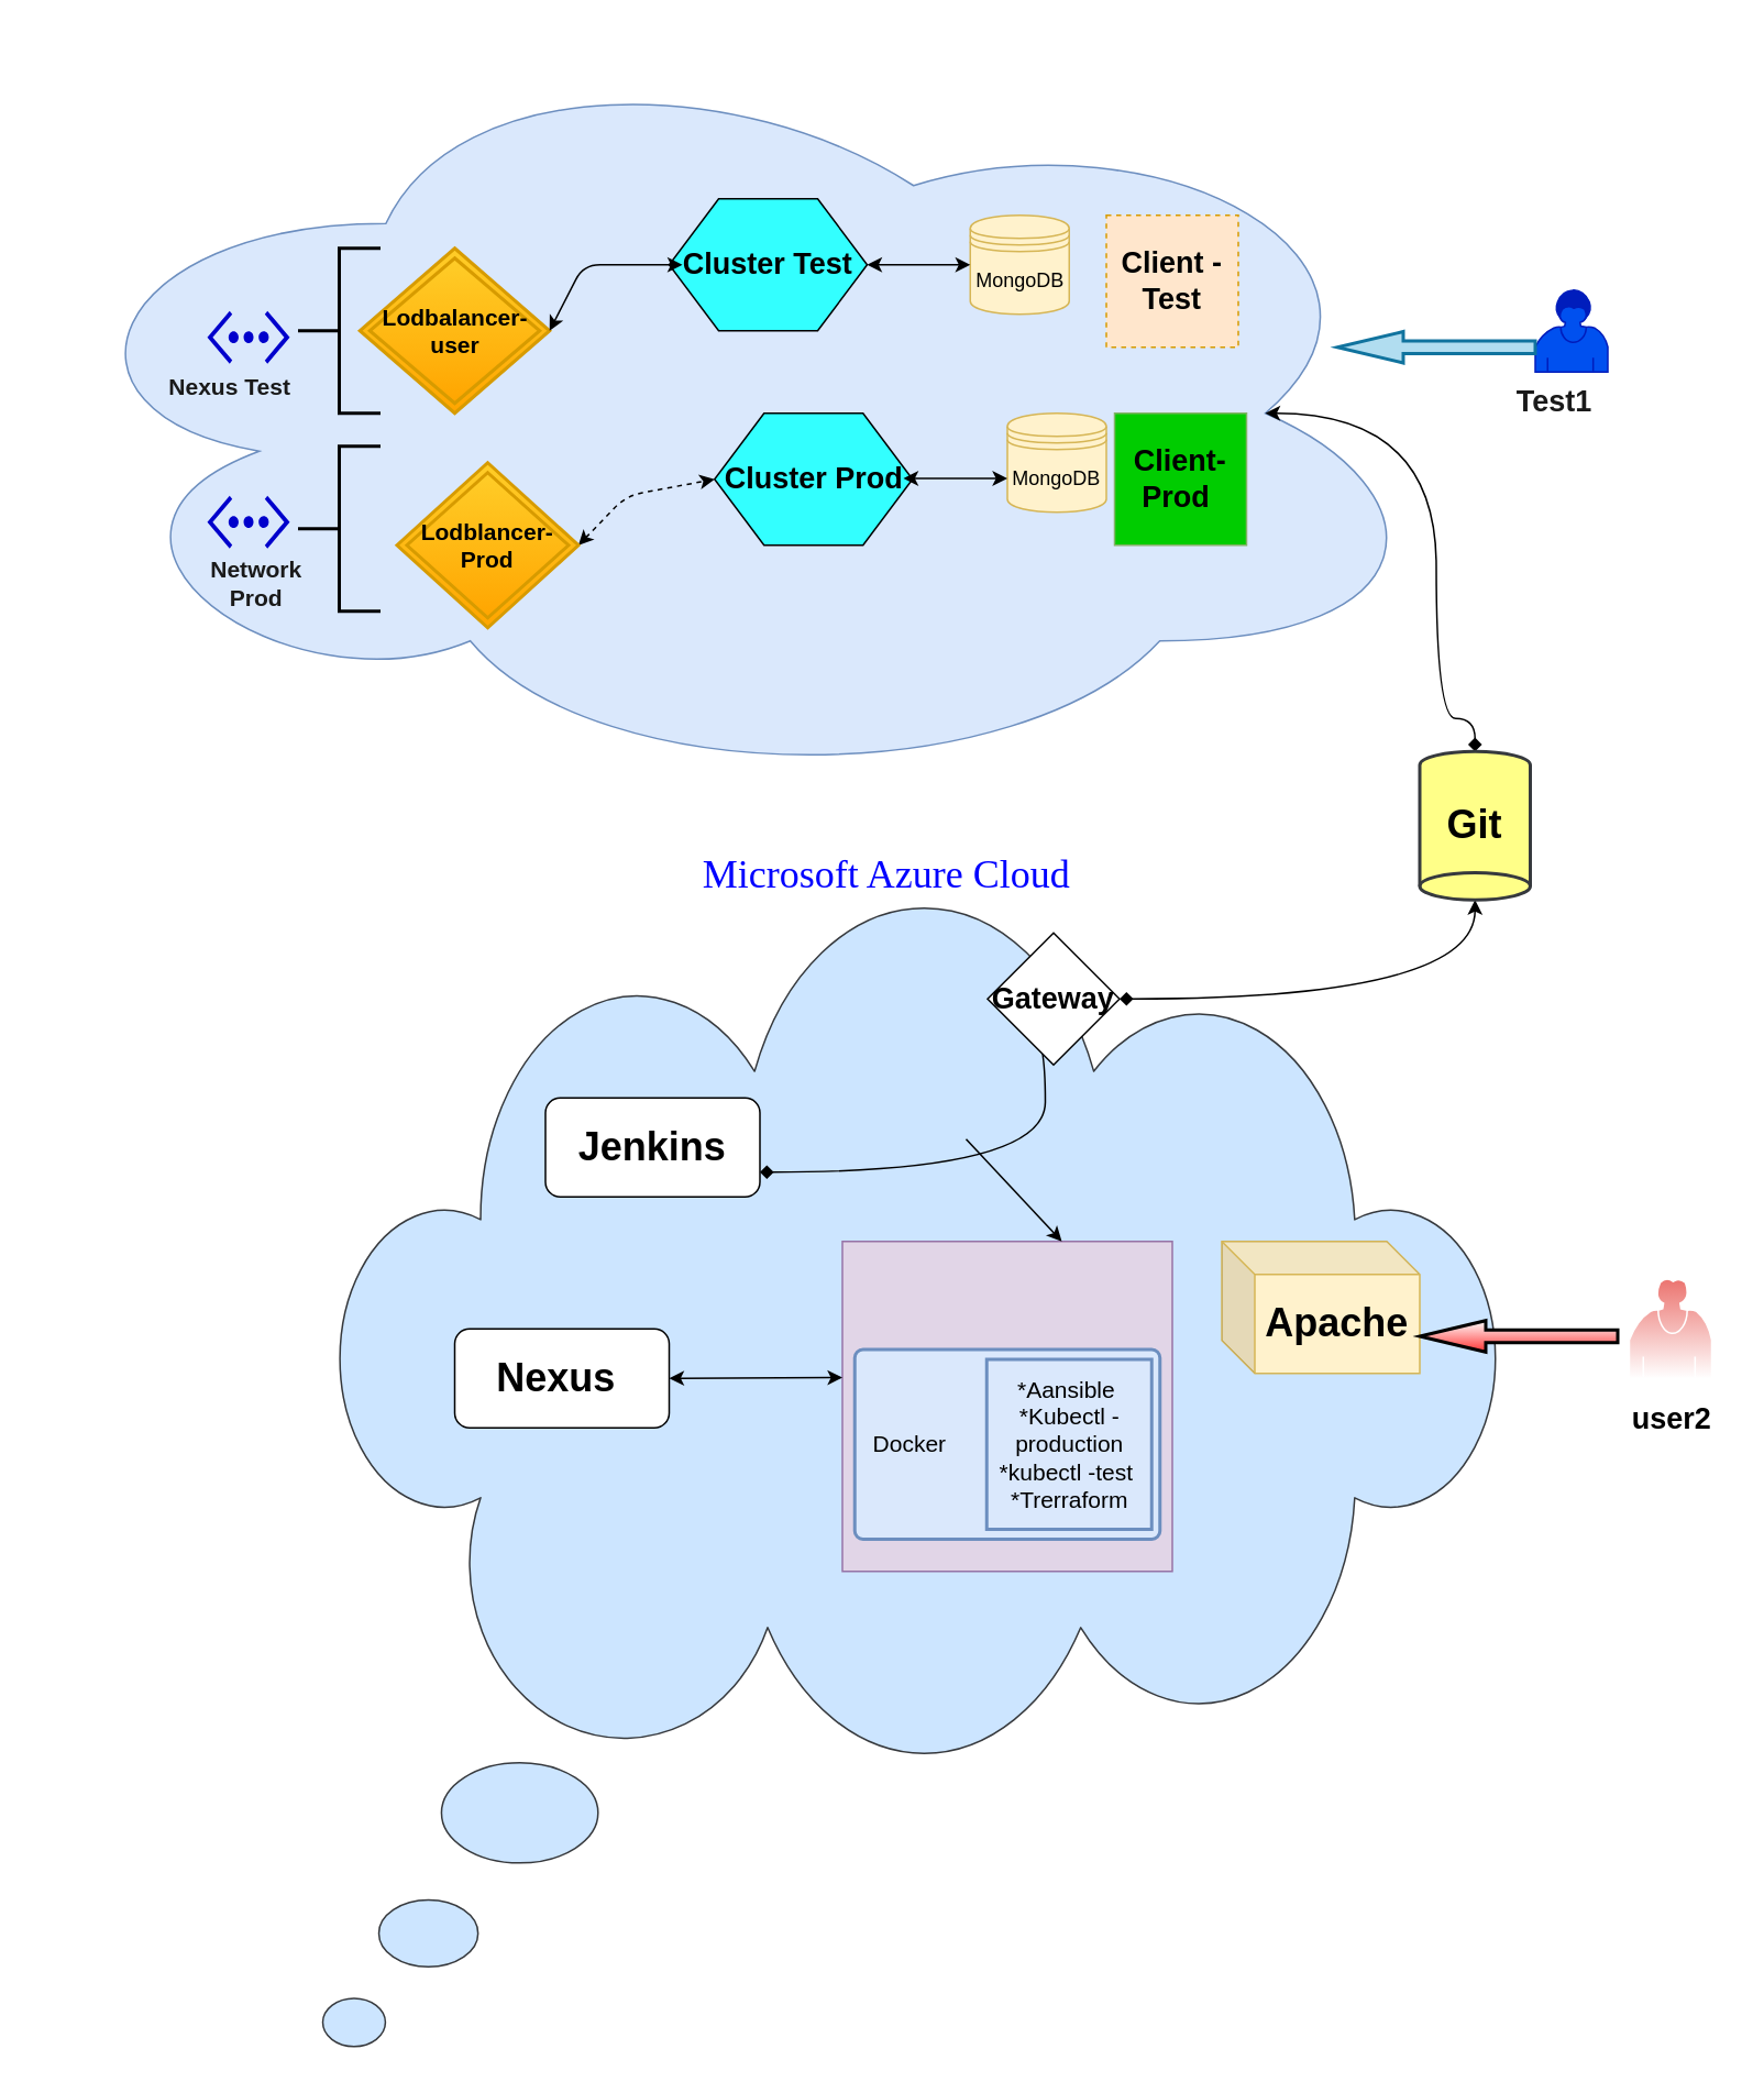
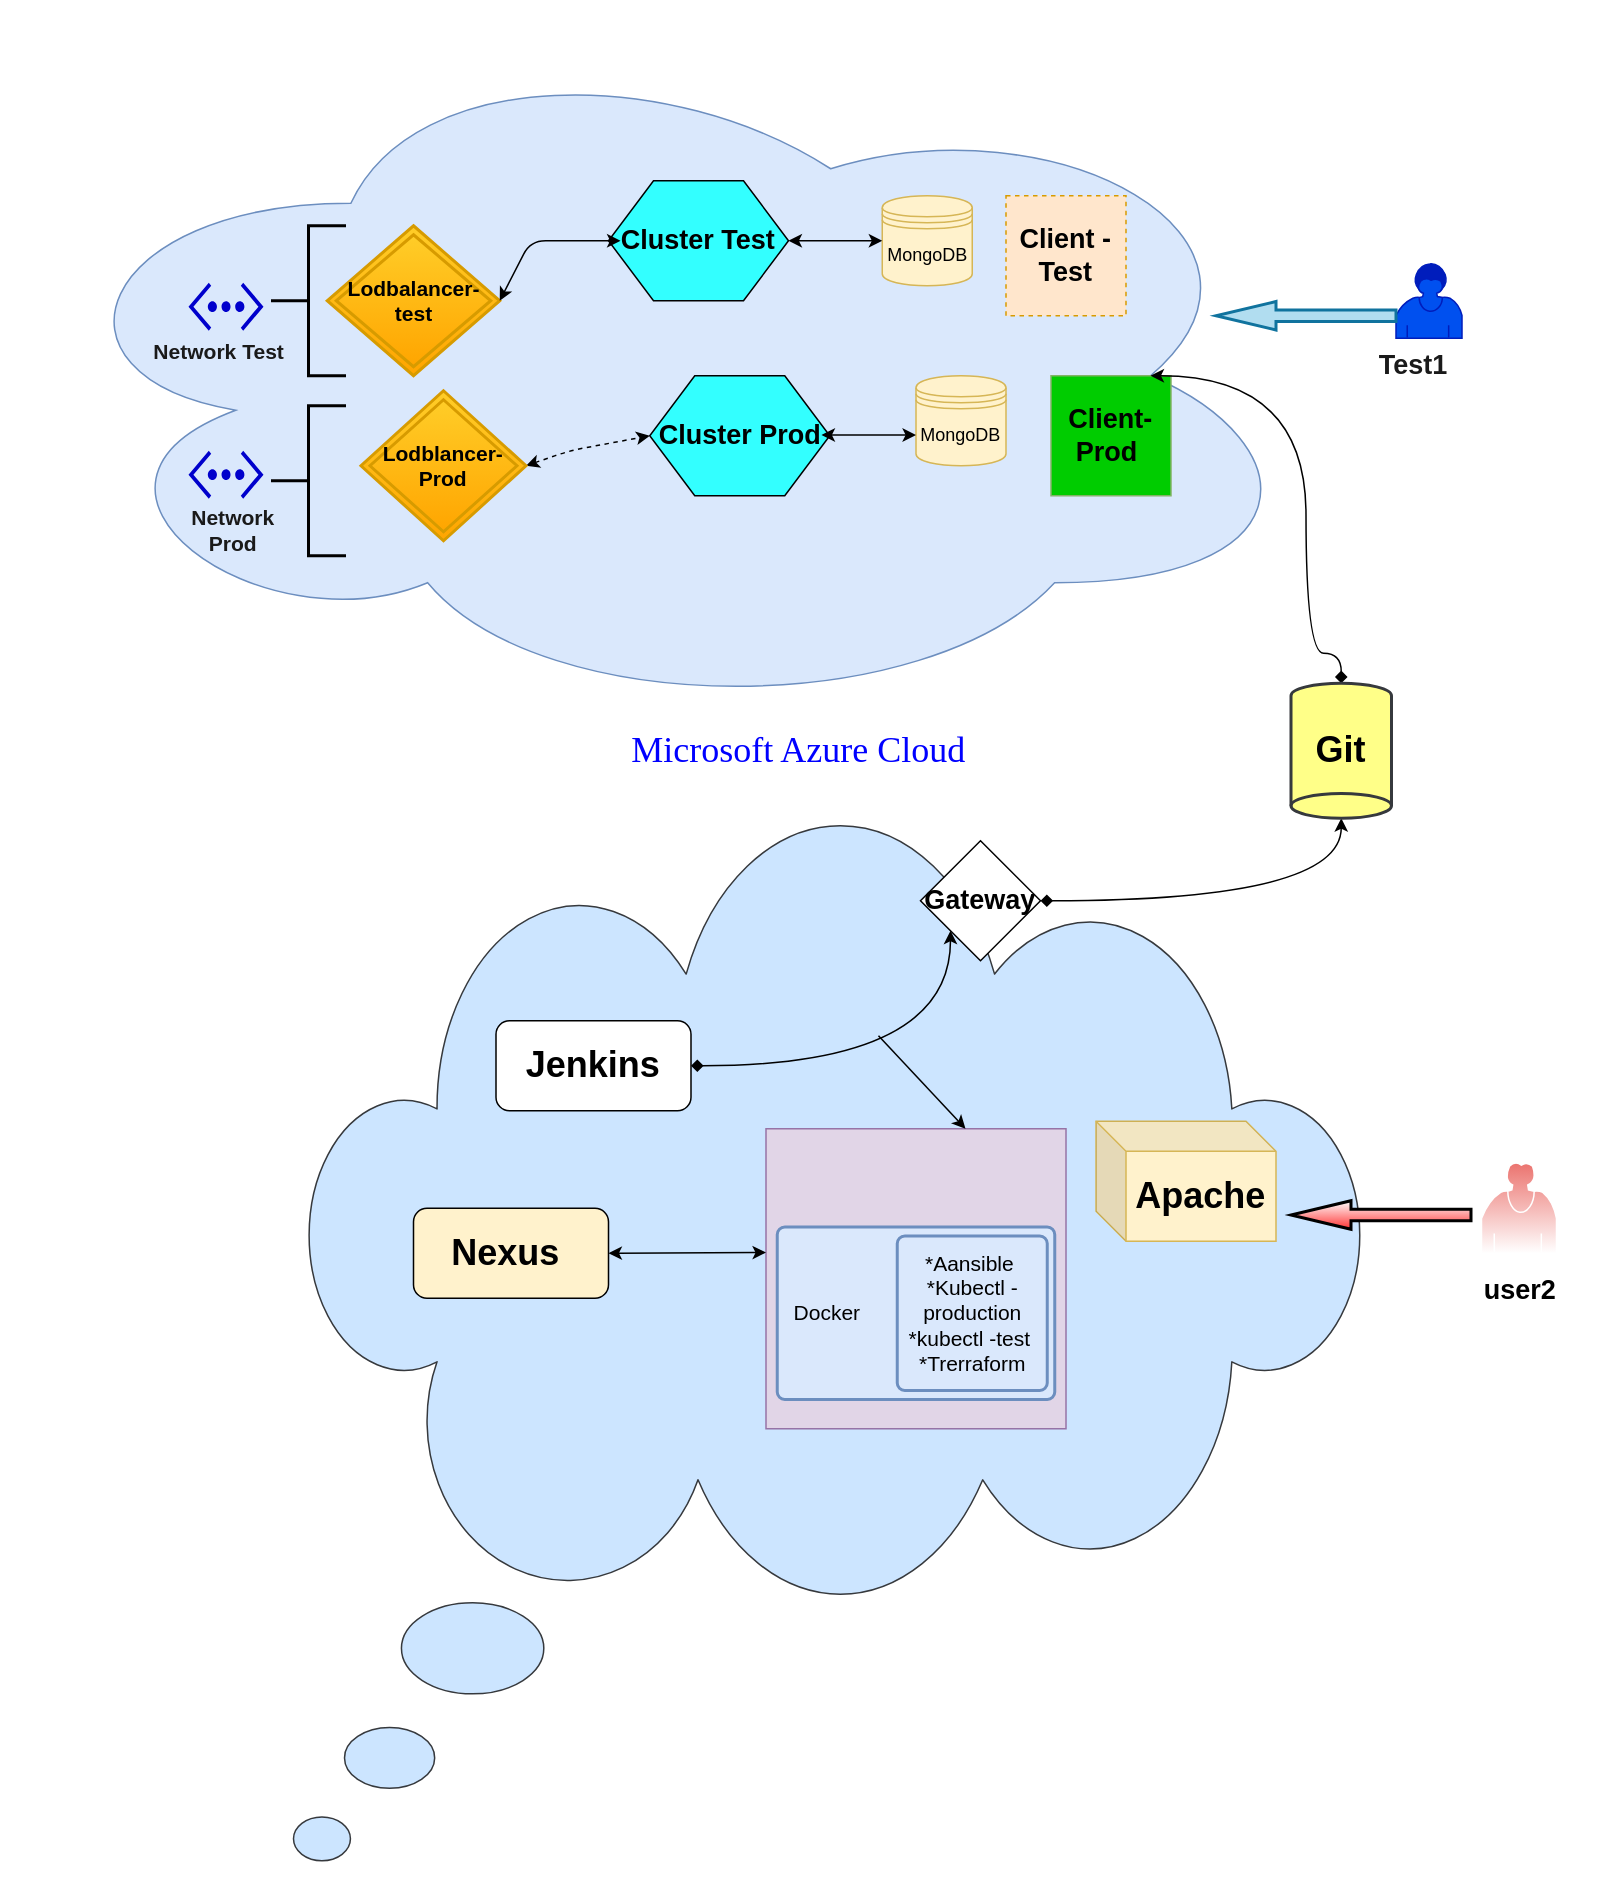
- <mxCell id="28" value="&lt;h4&gt;Lodbalancer-user&lt;/h4&gt;" style="shape=rhombus;double=1;strokeWidth=2;fontSize=17;perimeter=rhombusPerimeter;whiteSpace=wrap;html=1;align=center;fontSize=14;shadow=0;fillColor=#ffcd28;gradientColor=#ffa500;strokeColor=#d79b00;" parent="1" vertex="1"><mxGeometry x="217.5" y="150" width="115" height="100" as="geometry" /></mxCell>
+ <mxCell id="28" value="&lt;h4&gt;Lodbalancer-test&lt;/h4&gt;" style="shape=rhombus;double=1;strokeWidth=2;fontSize=17;perimeter=rhombusPerimeter;whiteSpace=wrap;html=1;align=center;fontSize=14;shadow=0;fillColor=#ffcd28;gradientColor=#ffa500;strokeColor=#d79b00;" parent="1" vertex="1"><mxGeometry x="217.5" y="150" width="115" height="100" as="geometry" /></mxCell>
- <mxCell id="42" value="&lt;h3&gt;&lt;font color=&quot;#1a1a1a&quot;&gt;Nexus Test&lt;/font&gt;&lt;/h3&gt;" style="text;html=1;fontColor=#FFFFFF;" parent="1" vertex="1"><mxGeometry x="100" y="205" width="100" height="30" as="geometry" /></mxCell>
+ <mxCell id="42" value="&lt;h3&gt;&lt;font color=&quot;#1a1a1a&quot;&gt;Network Test&lt;/font&gt;&lt;/h3&gt;" style="text;html=1;fontColor=#FFFFFF;" parent="1" vertex="1"><mxGeometry x="100" y="205" width="100" height="30" as="geometry" /></mxCell>
- <mxCell id="4" value="&lt;h2&gt;Client-Prod&amp;nbsp;&lt;/h2&gt;" style="whiteSpace=wrap;html=1;aspect=fixed;fillColor=#00CC00;strokeColor=#82b366;" parent="1" vertex="1"><mxGeometry x="675" y="250" width="80" height="80" as="geometry" /></mxCell>
+ <mxCell id="4" value="&lt;h2&gt;Client-Prod&amp;nbsp;&lt;/h2&gt;" style="whiteSpace=wrap;html=1;aspect=fixed;fillColor=#00CC00;strokeColor=#82b366;" parent="1" vertex="1"><mxGeometry x="700" y="250" width="80" height="80" as="geometry" /></mxCell>
- <mxCell id="31" value="&lt;h4&gt;Lodblancer-Prod&lt;/h4&gt;" style="shape=rhombus;double=1;strokeWidth=2;fontSize=17;perimeter=rhombusPerimeter;whiteSpace=wrap;html=1;align=center;fontSize=14;shadow=0;fillColor=#ffcd28;gradientColor=#ffa500;strokeColor=#d79b00;" parent="1" vertex="1"><mxGeometry x="240" y="280" width="110" height="100" as="geometry" /></mxCell>
+ <mxCell id="31" value="&lt;h4&gt;Lodblancer-Prod&lt;/h4&gt;" style="shape=rhombus;double=1;strokeWidth=2;fontSize=17;perimeter=rhombusPerimeter;whiteSpace=wrap;html=1;align=center;fontSize=14;shadow=0;fillColor=#ffcd28;gradientColor=#ffa500;strokeColor=#d79b00;" parent="1" vertex="1"><mxGeometry x="240" y="260" width="110" height="100" as="geometry" /></mxCell>
- <mxCell id="17" value="&lt;h1&gt;&lt;span style=&quot;font-weight: normal&quot;&gt;&lt;font face=&quot;Verdana&quot; color=&quot;#0000ff&quot;&gt;Microsoft Azure Cloud&amp;nbsp;&lt;/font&gt;&lt;/span&gt;&lt;/h1&gt;" style="text;html=1;strokeColor=none;fillColor=none;align=center;verticalAlign=middle;whiteSpace=wrap;rounded=0;" parent="1" vertex="1"><mxGeometry x="400" y="520" width="280" height="20" as="geometry" /></mxCell>
+ <mxCell id="17" value="&lt;h1&gt;&lt;span style=&quot;font-weight: normal&quot;&gt;&lt;font face=&quot;Verdana&quot; color=&quot;#0000ff&quot;&gt;Microsoft Azure Cloud&amp;nbsp;&lt;/font&gt;&lt;/span&gt;&lt;/h1&gt;" style="text;html=1;strokeColor=none;fillColor=none;align=center;verticalAlign=middle;whiteSpace=wrap;rounded=0;" parent="1" vertex="1"><mxGeometry x="395" y="490" width="280" height="20" as="geometry" /></mxCell>
- <mxCell id="16" value="&lt;h2&gt;&lt;b&gt;Gateway&lt;/b&gt;&lt;/h2&gt;" style="rhombus;whiteSpace=wrap;html=1;" parent="1" vertex="1"><mxGeometry x="598" y="565" width="80" height="80" as="geometry" /></mxCell>
+ <mxCell id="16" value="&lt;h2&gt;&lt;b&gt;Gateway&lt;/b&gt;&lt;/h2&gt;" style="rhombus;whiteSpace=wrap;html=1;" parent="1" vertex="1"><mxGeometry x="613" y="560" width="80" height="80" as="geometry" /></mxCell>
- <mxCell id="13" value="&lt;h1&gt;&lt;b&gt;Jenkins&lt;/b&gt;&lt;/h1&gt;" style="rounded=1;whiteSpace=wrap;html=1;" parent="1" vertex="1"><mxGeometry x="330" y="665" width="130" height="60" as="geometry" /></mxCell>
+ <mxCell id="13" value="&lt;h1&gt;&lt;b&gt;Jenkins&lt;/b&gt;&lt;/h1&gt;" style="rounded=1;whiteSpace=wrap;html=1;" parent="1" vertex="1"><mxGeometry x="330" y="680" width="130" height="60" as="geometry" /></mxCell>
- <mxCell id="10" value="&lt;h1&gt;Apache&lt;/h1&gt;" style="shape=cube;whiteSpace=wrap;html=1;boundedLbl=1;backgroundOutline=1;darkOpacity=0.05;darkOpacity2=0.1;fillColor=#fff2cc;strokeColor=#d6b656;" parent="1" vertex="1"><mxGeometry x="740" y="752" width="120" height="80" as="geometry" /></mxCell>
+ <mxCell id="10" value="&lt;h1&gt;Apache&lt;/h1&gt;" style="shape=cube;whiteSpace=wrap;html=1;boundedLbl=1;backgroundOutline=1;darkOpacity=0.05;darkOpacity2=0.1;fillColor=#fff2cc;strokeColor=#d6b656;" parent="1" vertex="1"><mxGeometry x="730" y="747" width="120" height="80" as="geometry" /></mxCell>
- <mxCell id="14" value="&lt;h1&gt;&lt;b&gt;Nexus&amp;nbsp;&lt;/b&gt;&lt;/h1&gt;" style="rounded=1;whiteSpace=wrap;html=1;" parent="1" vertex="1"><mxGeometry x="275" y="805" width="130" height="60" as="geometry" /></mxCell>
+ <mxCell id="14" value="&lt;h1&gt;&lt;b&gt;Nexus&amp;nbsp;&lt;/b&gt;&lt;/h1&gt;" style="rounded=1;whiteSpace=wrap;html=1;fillColor=#fff2cc;" parent="1" vertex="1"><mxGeometry x="275" y="805" width="130" height="60" as="geometry" /></mxCell>
- <mxCell id="21" value="*Aansible&amp;nbsp;&lt;br&gt;*Kubectl -&lt;br&gt;production&lt;br&gt;*kubectl -test&amp;nbsp;&lt;br&gt;*Trerraform&lt;br&gt;" style="absoluteArcSize=1;html=1;strokeWidth=2;arcSize=10;fontSize=14;whiteSpace=wrap;points=[];strokeColor=inherit;fillColor=inherit;rounded=0;" parent="19" vertex="1"><mxGeometry x="80" y="6" width="100" height="103" as="geometry" /></mxCell>
+ <mxCell id="21" value="*Aansible&amp;nbsp;&lt;br&gt;*Kubectl -&lt;br&gt;production&lt;br&gt;*kubectl -test&amp;nbsp;&lt;br&gt;*Trerraform&lt;br&gt;" style="rounded=1;absoluteArcSize=1;html=1;strokeWidth=2;arcSize=10;fontSize=14;whiteSpace=wrap;points=[];strokeColor=inherit;fillColor=inherit;" parent="19" vertex="1"><mxGeometry x="80" y="6" width="100" height="103" as="geometry" /></mxCell>
